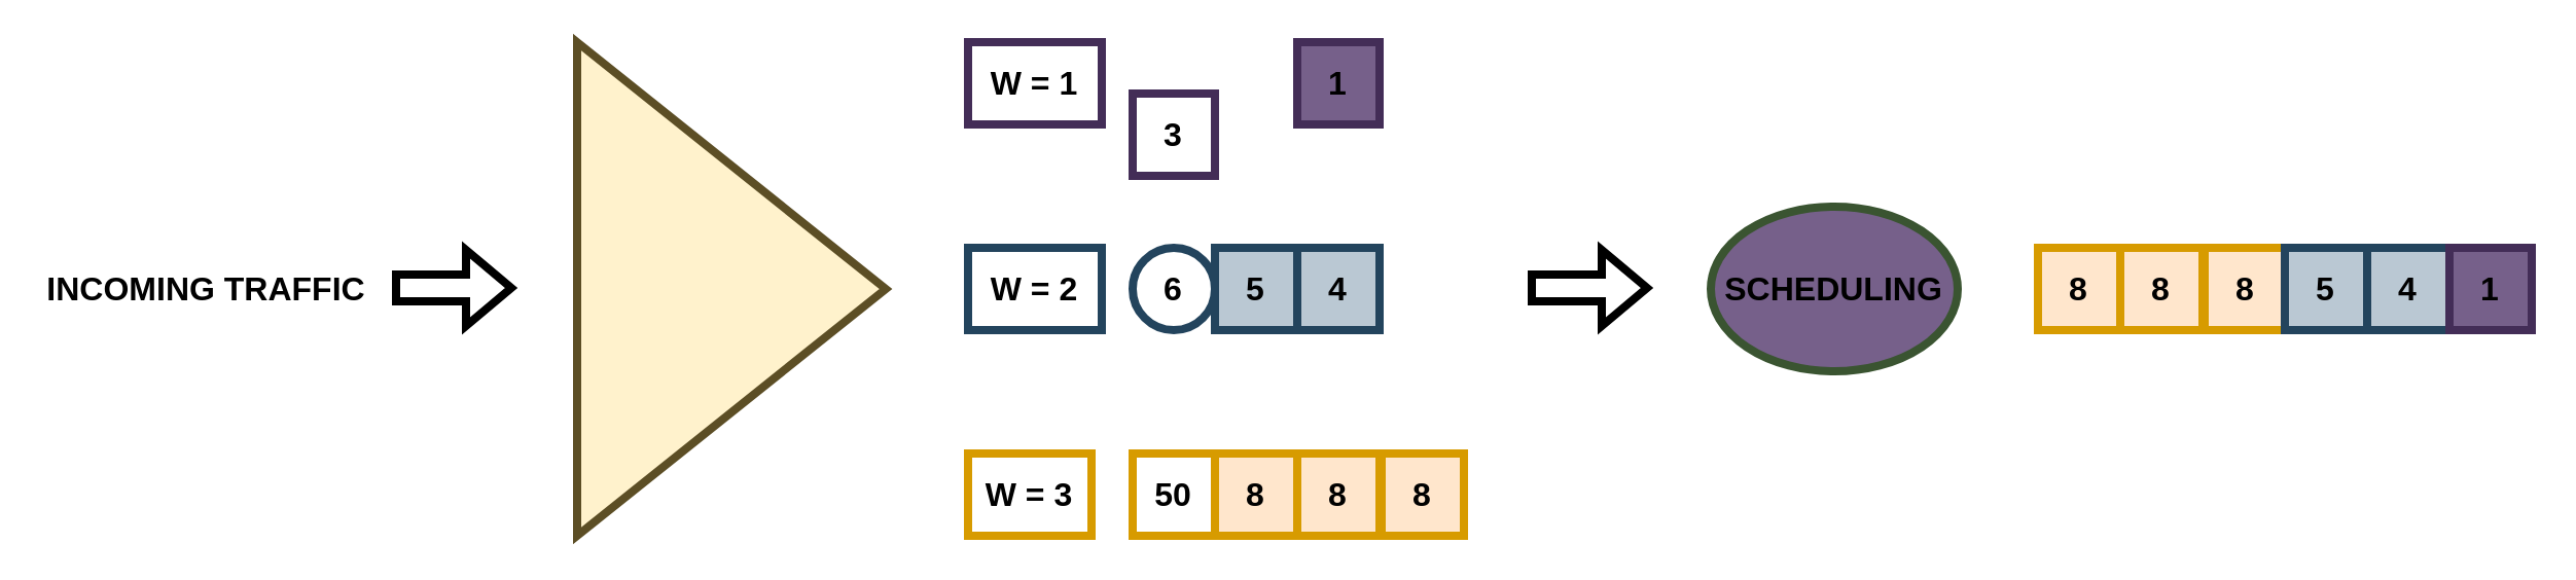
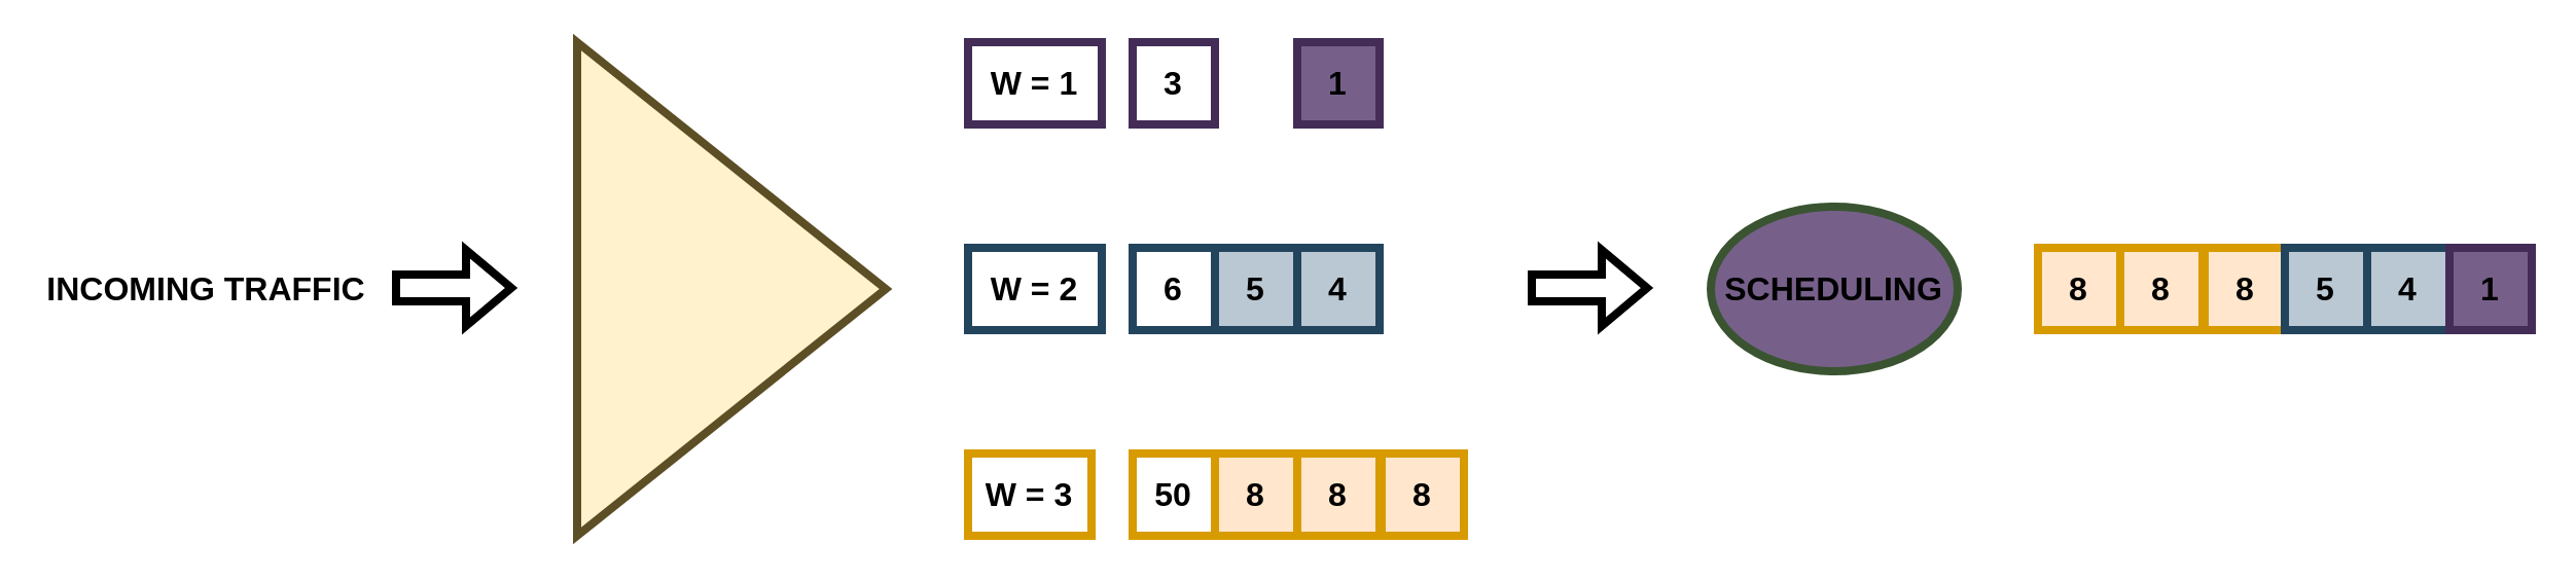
- <mxCell id="8" value="3" style="rounded=0;whiteSpace=wrap;html=1;fontStyle=1;fontSize=16;strokeWidth=4;fillColor=none;strokeColor=#432D57;fontColor=#000000;" vertex="1" parent="1"><mxGeometry x="550" y="45" width="40" height="40" as="geometry" /></mxCell>
+ <mxCell id="8" value="3" style="rounded=0;whiteSpace=wrap;html=1;fontStyle=1;fontSize=16;strokeWidth=4;fillColor=none;strokeColor=#432D57;fontColor=#000000;" vertex="1" parent="1"><mxGeometry x="550" y="20" width="40" height="40" as="geometry" /></mxCell>
- <mxCell id="10" value="6" style="ellipse;whiteSpace=wrap;html=1;fontStyle=1;fontSize=16;strokeWidth=4;fillColor=none;strokeColor=#23445d;" vertex="1" parent="1"><mxGeometry x="550" y="120" width="40" height="40" as="geometry" /></mxCell>
+ <mxCell id="10" value="6" style="rounded=0;whiteSpace=wrap;html=1;fontStyle=1;fontSize=16;strokeWidth=4;fillColor=none;strokeColor=#23445d;" vertex="1" parent="1"><mxGeometry x="550" y="120" width="40" height="40" as="geometry" /></mxCell>
